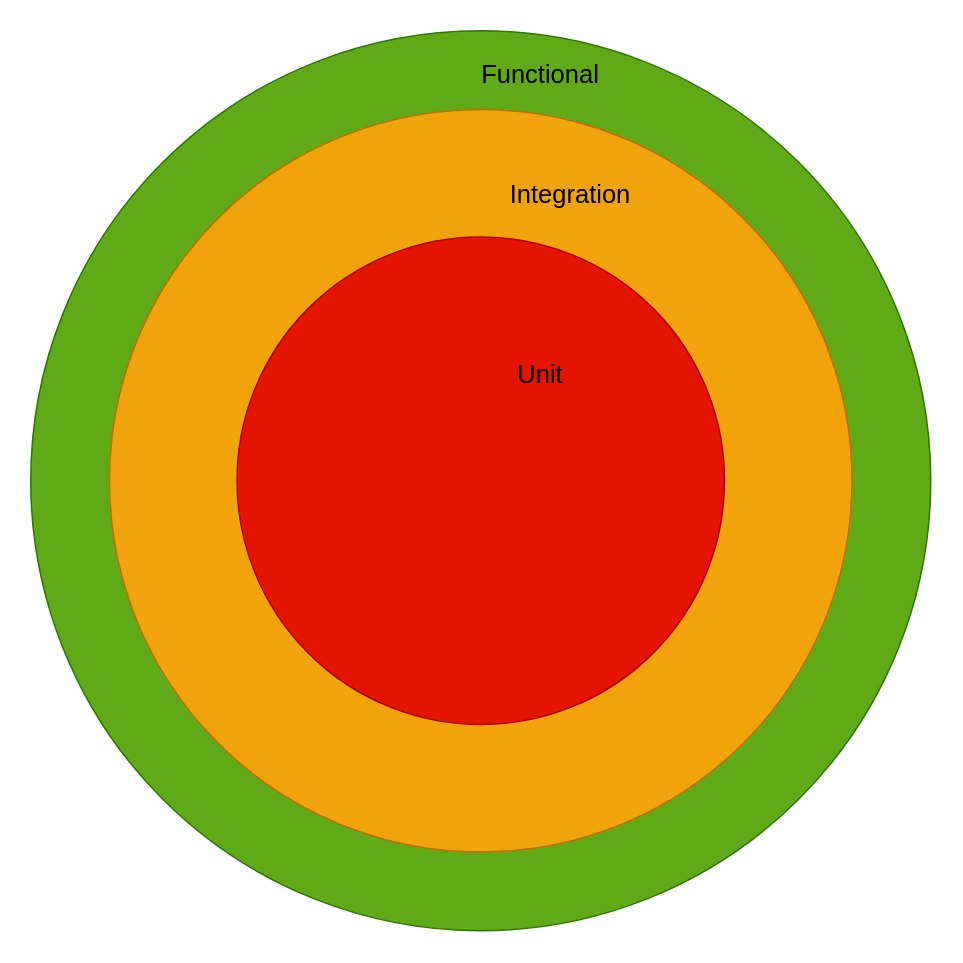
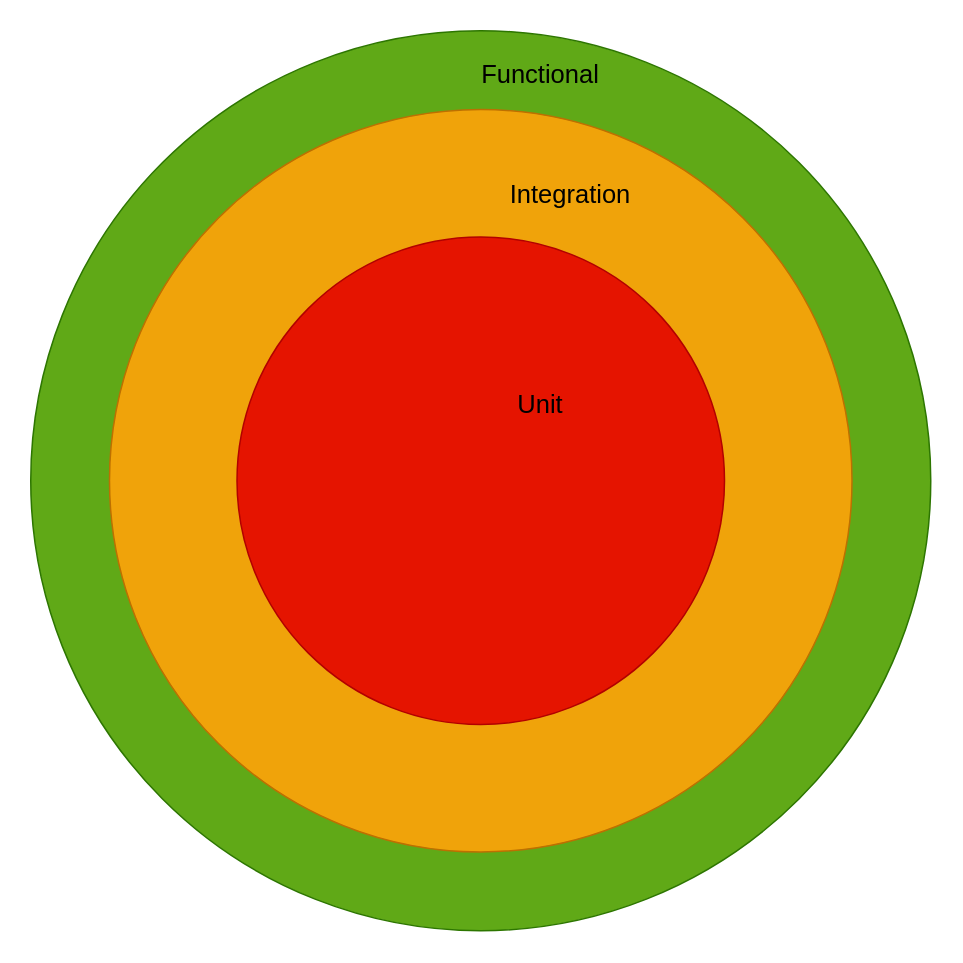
- <mxCell id="7" value="Unit" style="text;html=1;align=center;verticalAlign=middle;whiteSpace=wrap;rounded=0;fontColor=#000000;fontSize=17;" vertex="1" parent="1"><mxGeometry x="280" y="220" width="160" height="60" as="geometry" /></mxCell>
+ <mxCell id="7" value="Unit" style="text;html=1;align=center;verticalAlign=middle;whiteSpace=wrap;rounded=0;fontColor=#000000;fontSize=17;" vertex="1" parent="1"><mxGeometry x="280" y="240" width="160" height="60" as="geometry" /></mxCell>
